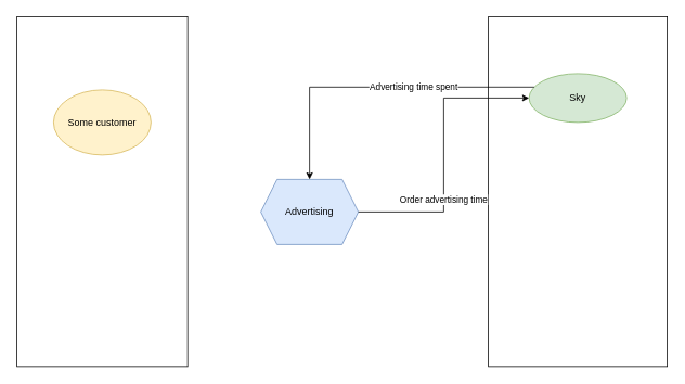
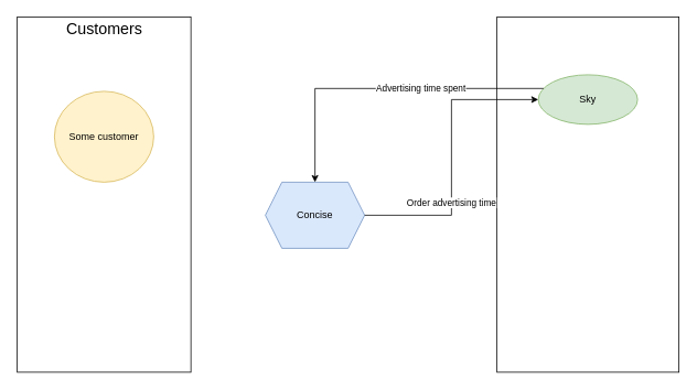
+ <mxCell id="7" value="&lt;div style=&quot;font-size: 19px;&quot;&gt;Customers&lt;/div&gt;" style="text;html=1;align=center;verticalAlign=middle;resizable=0;points=[];autosize=1;fontSize=19;" vertex="1" parent="4"><mxGeometry x="50" width="110" height="30" as="geometry" /></mxCell>
- <mxCell id="6" value="&lt;div&gt;Some customer&lt;/div&gt;" style="ellipse;whiteSpace=wrap;html=1;fillColor=#fff2cc;strokeColor=#d6b656;" vertex="1" parent="4"><mxGeometry x="45" y="90" width="120" height="80" as="geometry" /></mxCell>
+ <mxCell id="6" value="&lt;div&gt;Some customer&lt;/div&gt;" style="ellipse;whiteSpace=wrap;html=1;fillColor=#fff2cc;strokeColor=#d6b656;" vertex="1" parent="4"><mxGeometry x="45" y="90" width="120" height="110" as="geometry" /></mxCell>
- <mxCell id="2" value="&lt;div&gt;Advertising&lt;/div&gt;" style="shape=hexagon;perimeter=hexagonPerimeter2;whiteSpace=wrap;html=1;fixedSize=1;fillColor=#dae8fc;strokeColor=#6c8ebf;" vertex="1" parent="1"><mxGeometry x="320" y="220" width="120" height="80" as="geometry" /></mxCell>
+ <mxCell id="2" value="&lt;div&gt;Concise&lt;/div&gt;" style="shape=hexagon;perimeter=hexagonPerimeter2;whiteSpace=wrap;html=1;fixedSize=1;fillColor=#dae8fc;strokeColor=#6c8ebf;" vertex="1" parent="1"><mxGeometry x="320" y="220" width="120" height="80" as="geometry" /></mxCell>
